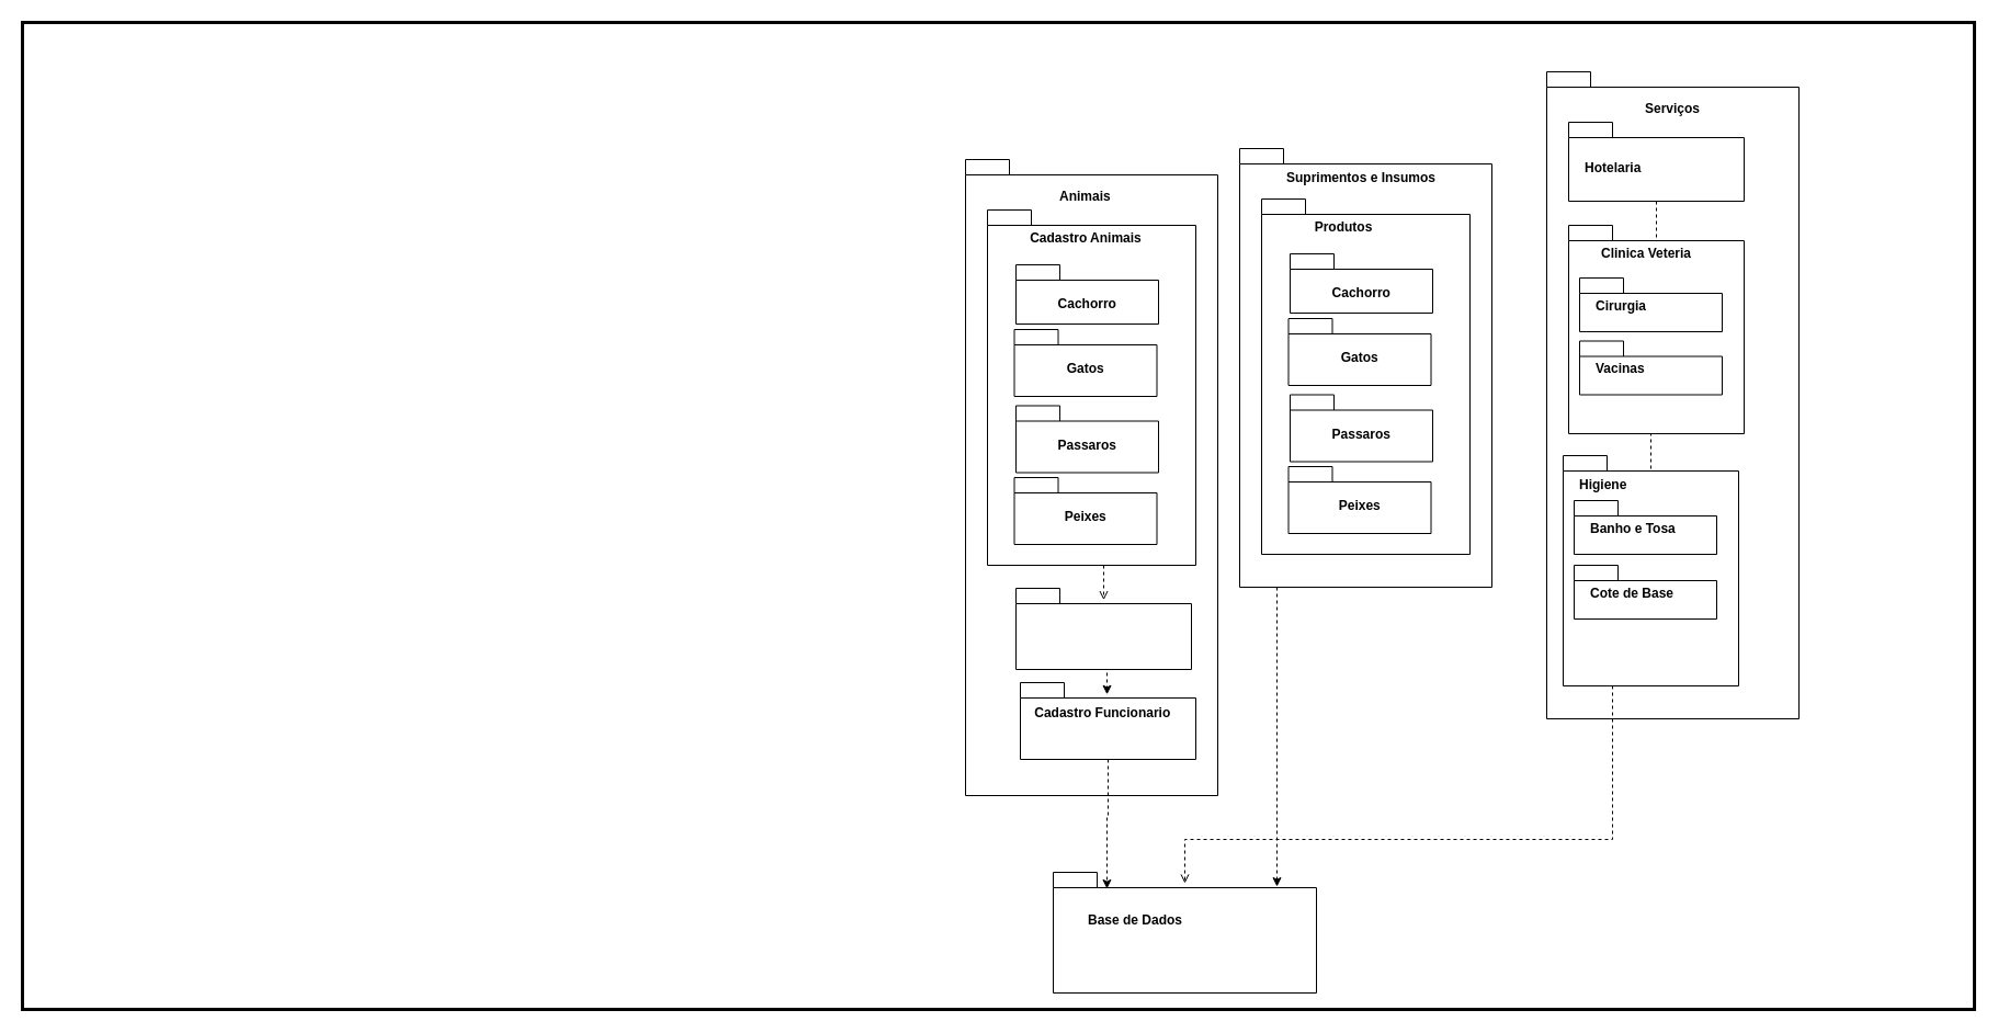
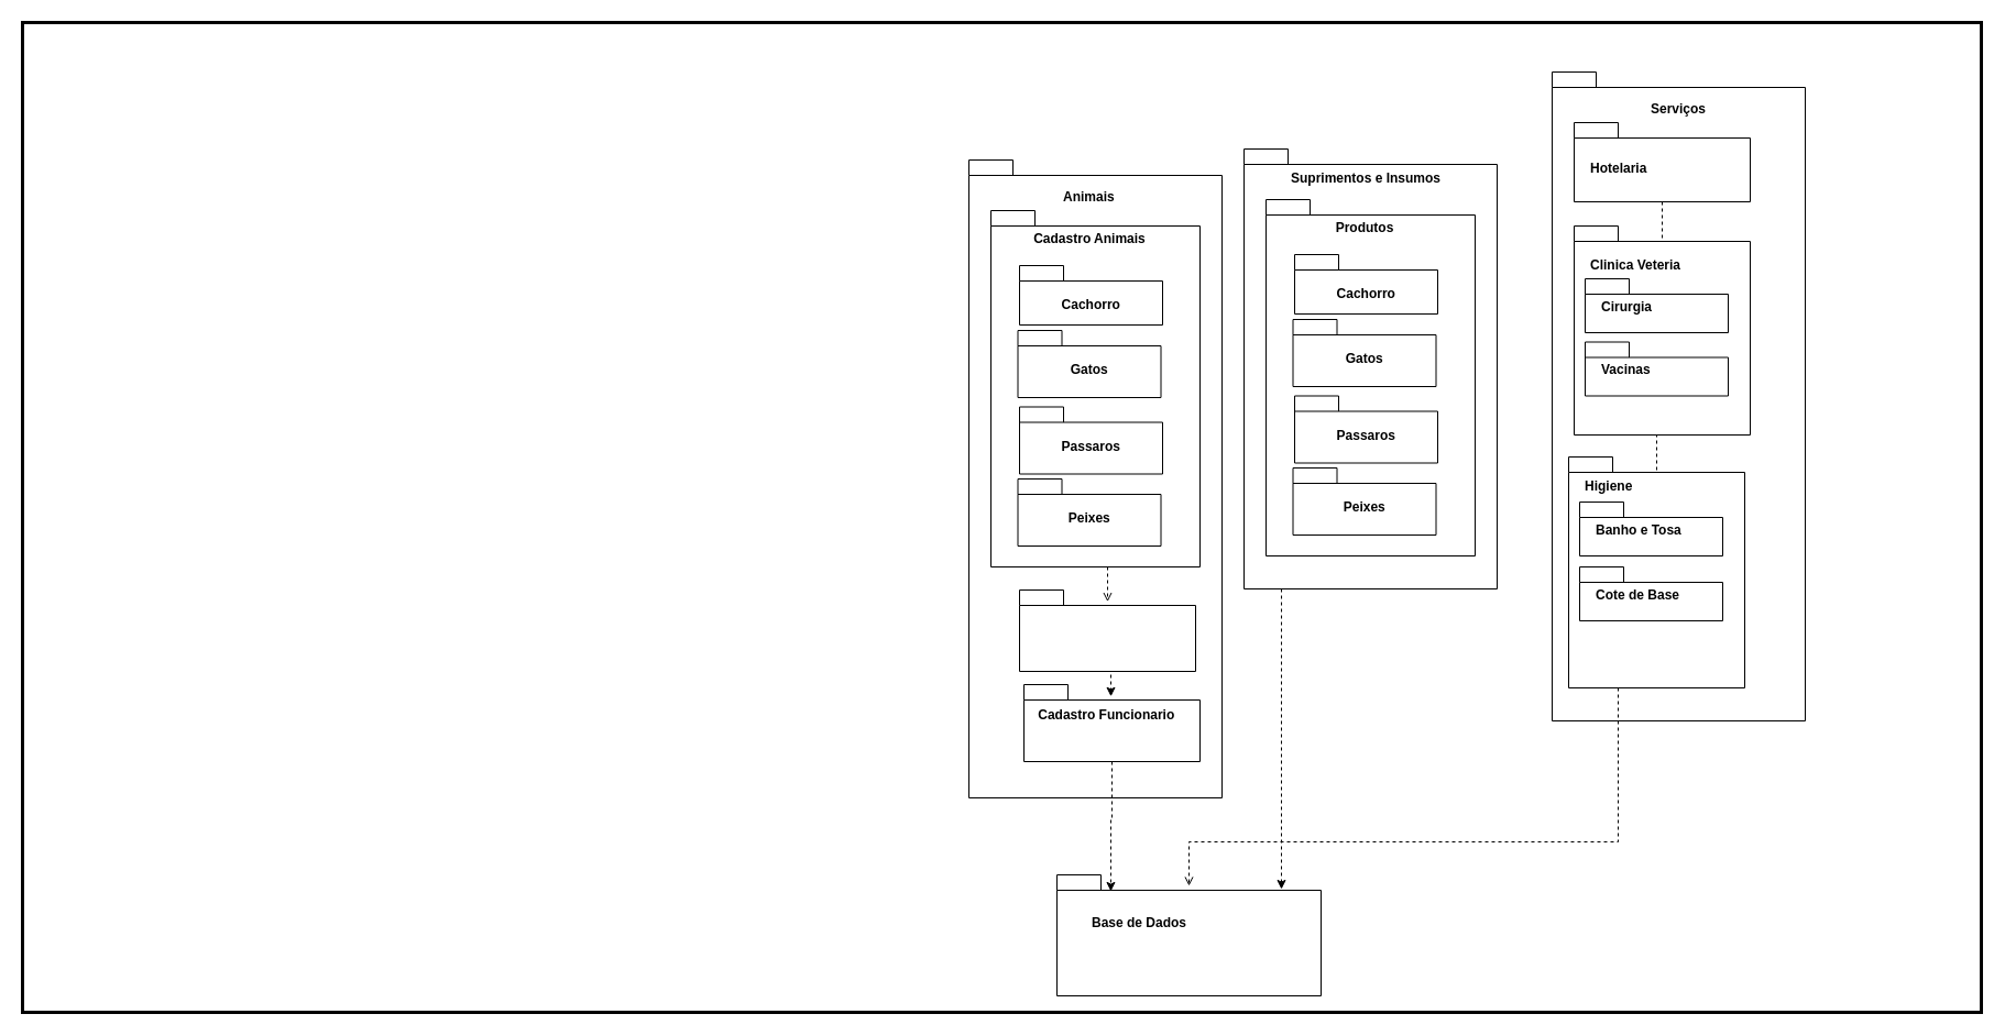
- <mxCell id="39" value="Produtos" style="text;align=center;fontStyle=1;verticalAlign=middle;spacingLeft=3;spacingRight=3;strokeColor=none;rotatable=0;points=[[0,0.5],[1,0.5]];portConstraint=eastwest;" vertex="1" parent="1"><mxGeometry x="1175" y="193" width="100" height="26" as="geometry" /></mxCell>
+ <mxCell id="39" value="Produtos" style="text;align=center;fontStyle=1;verticalAlign=middle;spacingLeft=3;spacingRight=3;strokeColor=none;rotatable=0;points=[[0,0.5],[1,0.5]];portConstraint=eastwest;" vertex="1" parent="1"><mxGeometry x="1190" y="193" width="100" height="26" as="geometry" /></mxCell>
- <mxCell id="28" value="Clinica Veteria" style="text;align=left;fontStyle=1;verticalAlign=middle;spacingLeft=3;spacingRight=3;strokeColor=none;rotatable=0;points=[[0,0.5],[1,0.5]];portConstraint=eastwest;" vertex="1" parent="1"><mxGeometry x="1455" y="217" width="80" height="26" as="geometry" /></mxCell>
+ <mxCell id="28" value="Clinica Veteria" style="text;align=left;fontStyle=1;verticalAlign=middle;spacingLeft=3;spacingRight=3;strokeColor=none;rotatable=0;points=[[0,0.5],[1,0.5]];portConstraint=eastwest;" vertex="1" parent="1"><mxGeometry x="1440" y="227" width="80" height="26" as="geometry" /></mxCell>
